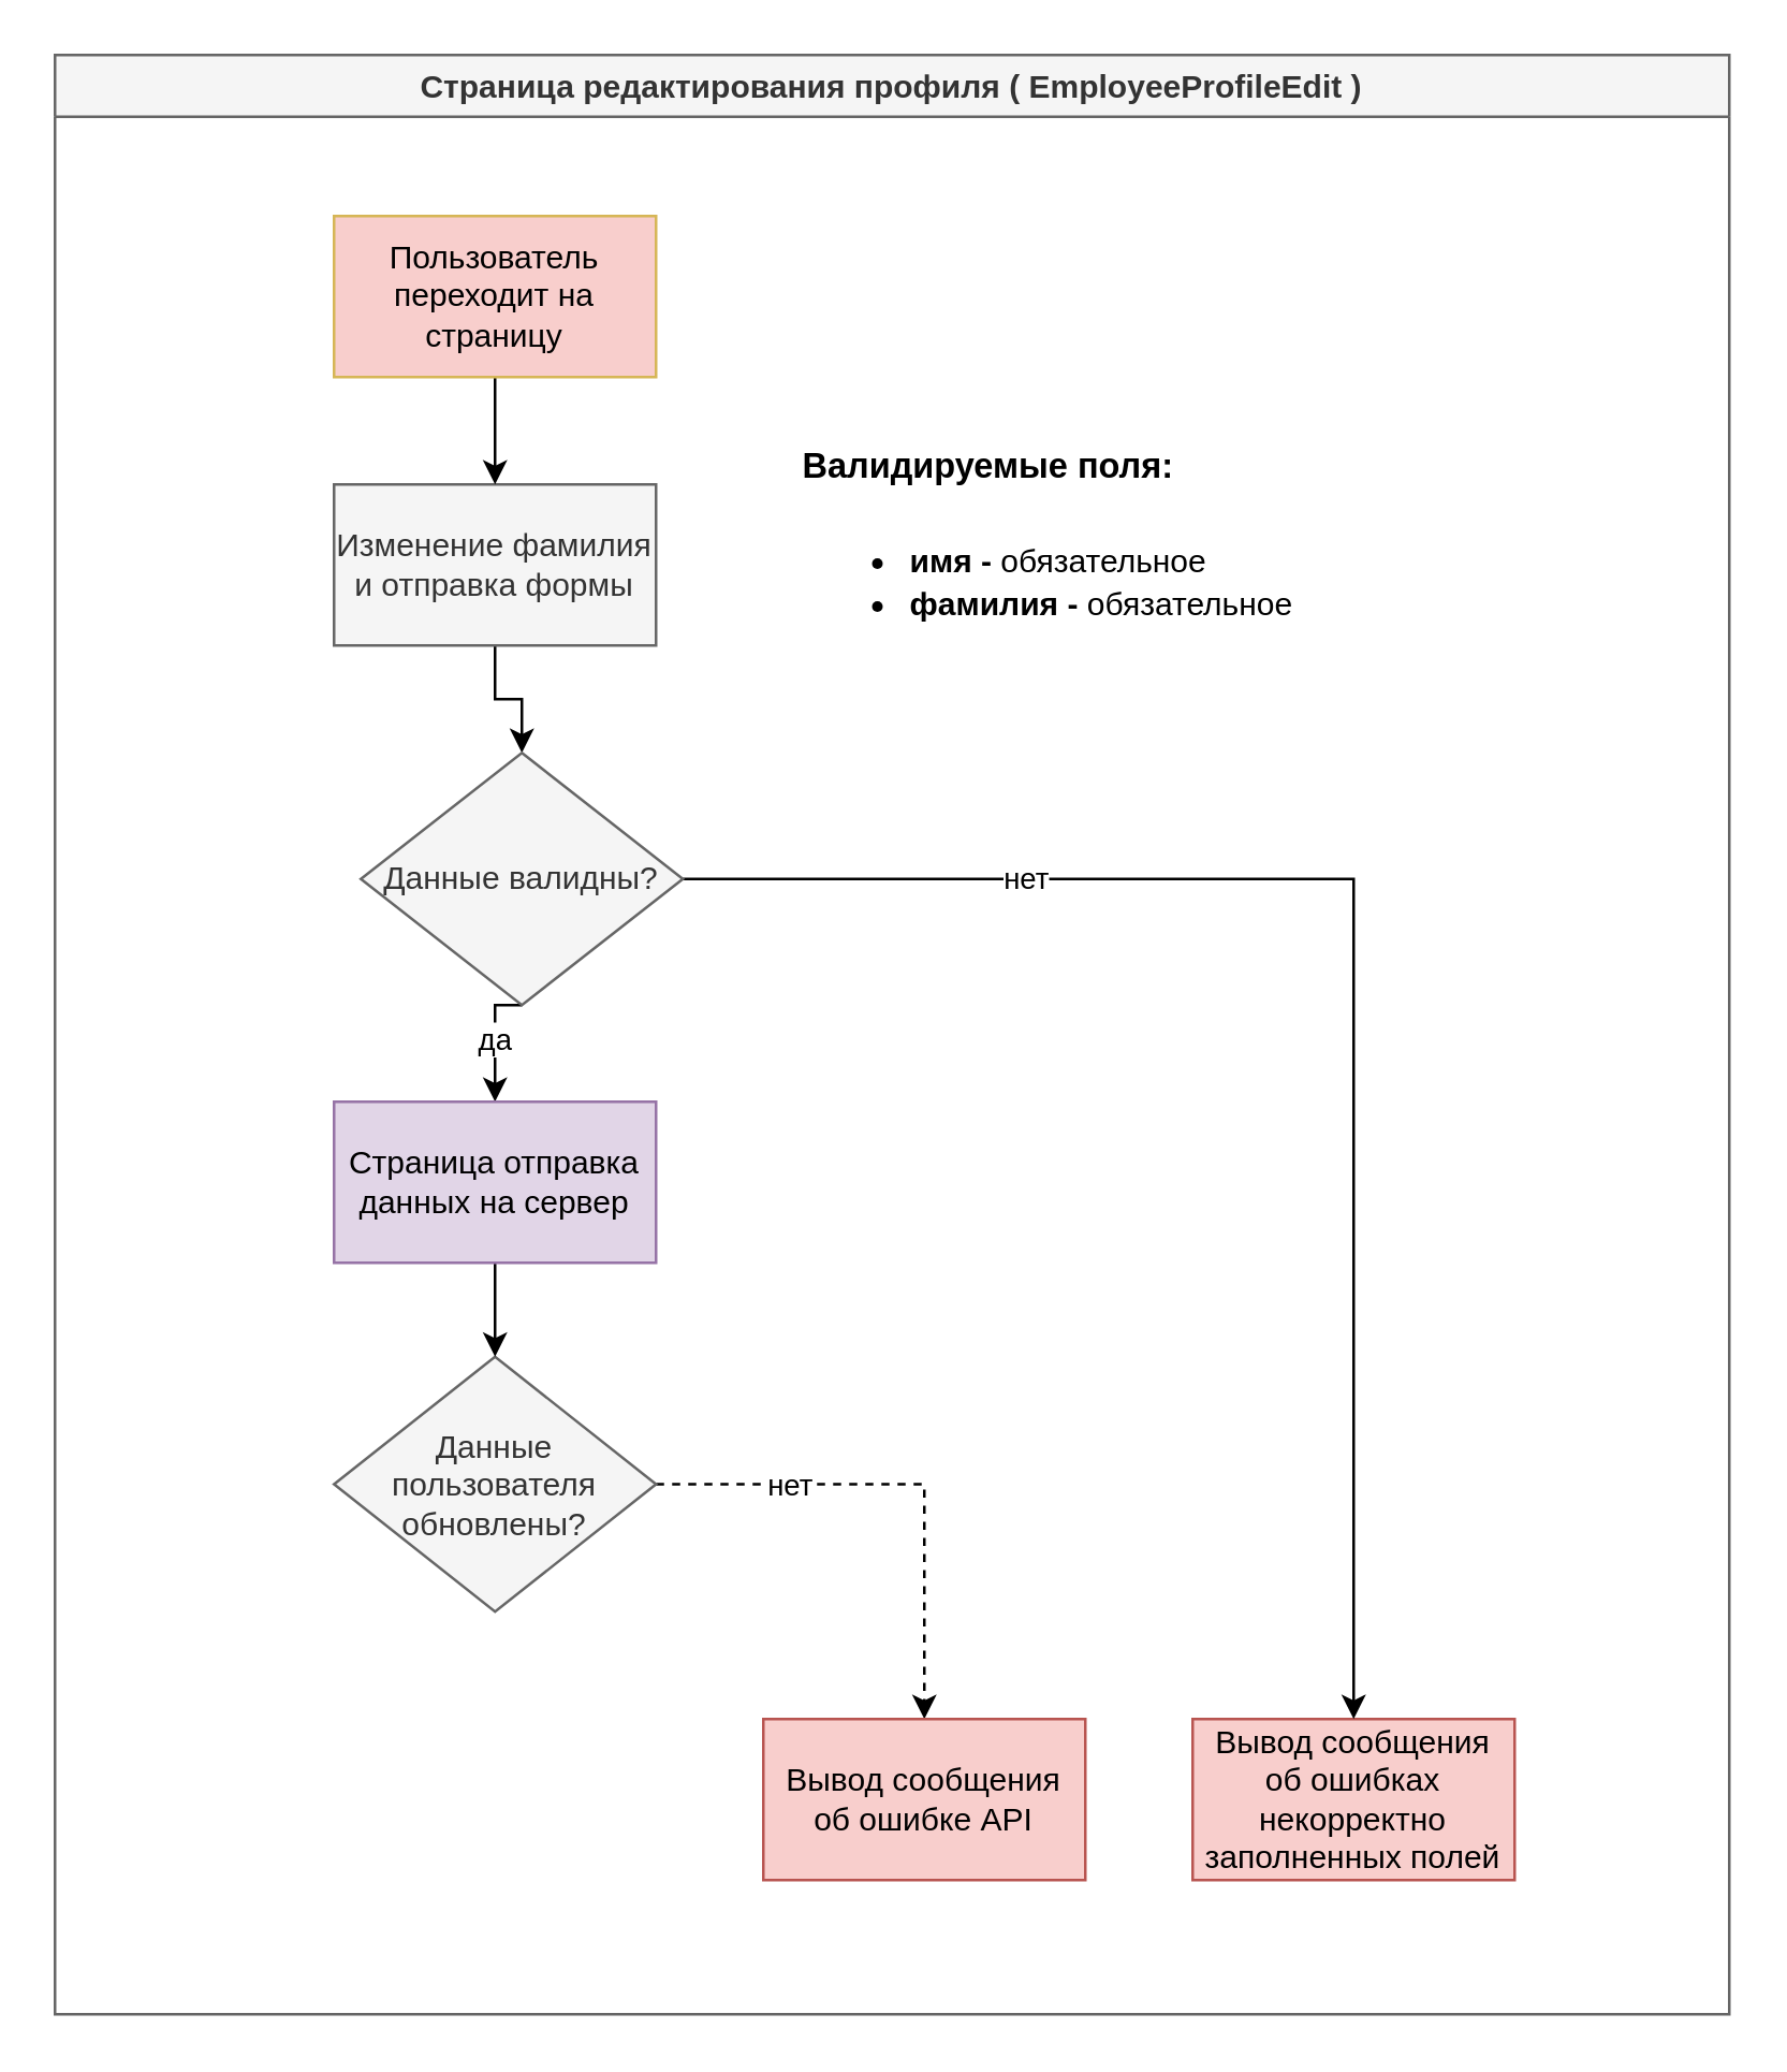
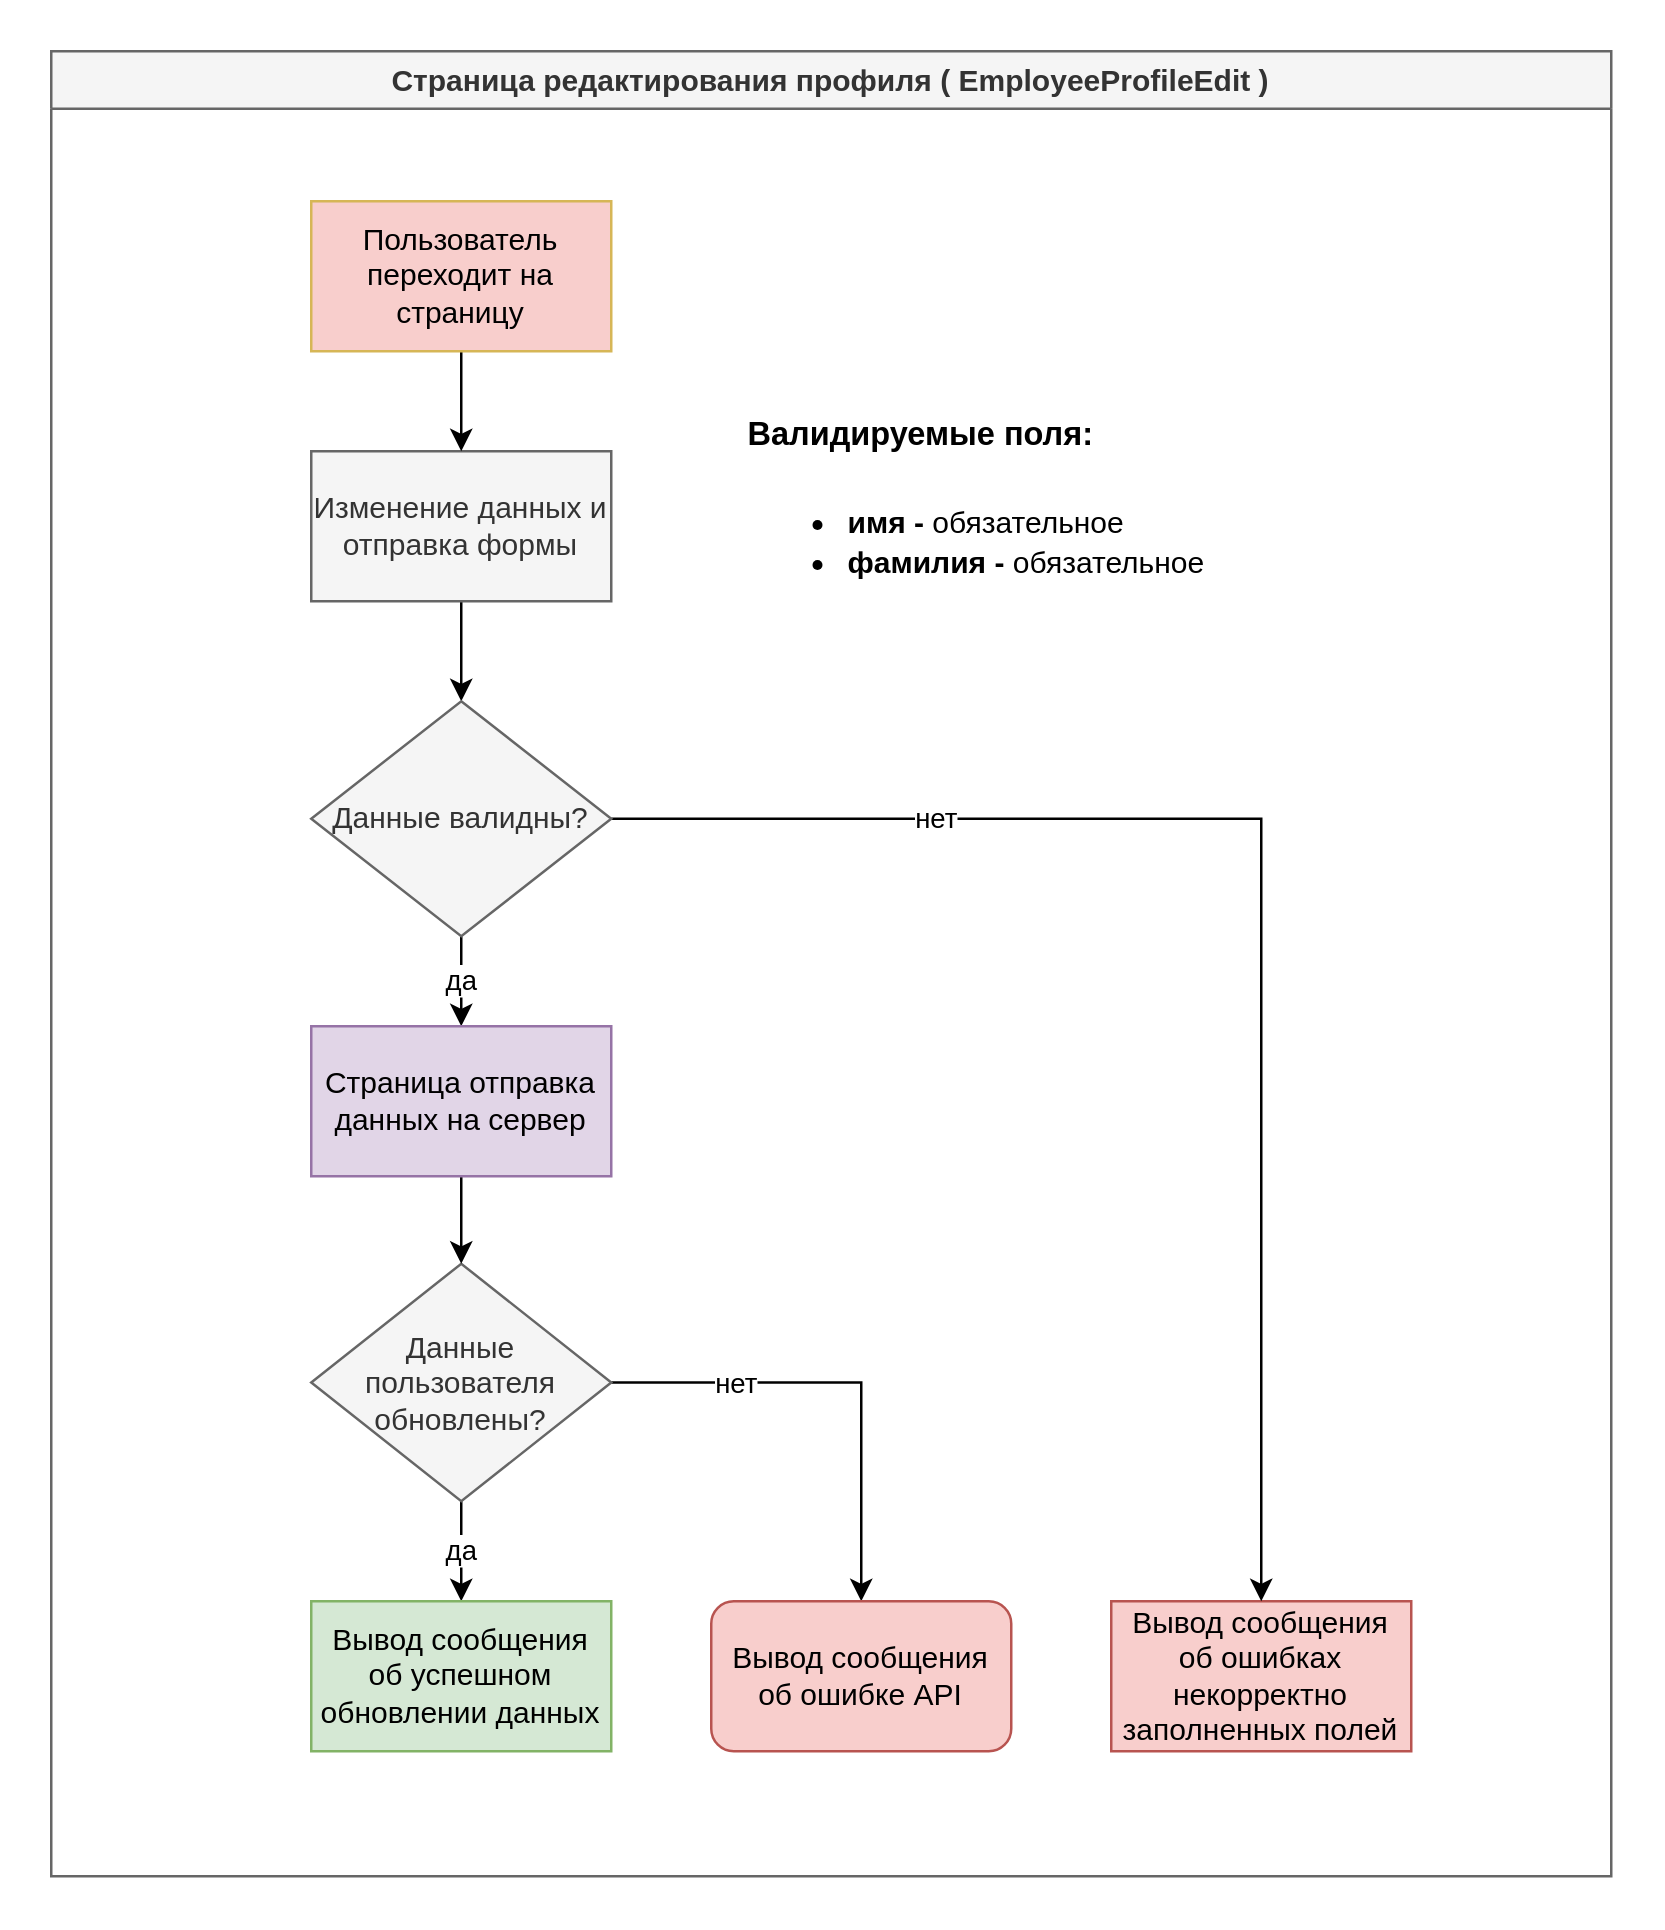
- <mxCell id="4" value="Изменение фамилия и отправка формы" style="rounded=0;whiteSpace=wrap;html=1;fillColor=#f5f5f5;strokeColor=#666666;fontColor=#333333;" parent="2" vertex="1"><mxGeometry x="104" y="160" width="120" height="60" as="geometry" /></mxCell>
+ <mxCell id="4" value="Изменение данных и отправка формы" style="rounded=0;whiteSpace=wrap;html=1;fillColor=#f5f5f5;strokeColor=#666666;fontColor=#333333;" parent="2" vertex="1"><mxGeometry x="104" y="160" width="120" height="60" as="geometry" /></mxCell>
- <mxCell id="16" value="Данные валидны?" style="rhombus;whiteSpace=wrap;html=1;fillColor=#f5f5f5;strokeColor=#666666;strokeWidth=1;fontColor=#333333;fontStyle=0" parent="2" vertex="1"><mxGeometry x="114" y="260" width="120" height="94" as="geometry" /></mxCell>
+ <mxCell id="16" value="Данные валидны?" style="rhombus;whiteSpace=wrap;html=1;fillColor=#f5f5f5;strokeColor=#666666;strokeWidth=1;fontColor=#333333;fontStyle=0" parent="2" vertex="1"><mxGeometry x="104" y="260" width="120" height="94" as="geometry" /></mxCell>
- <mxCell id="6" value="нет" style="edgeStyle=orthogonalEdgeStyle;rounded=0;orthogonalLoop=1;jettySize=auto;html=1;exitX=0.5;exitY=0;exitDx=0;exitDy=0;entryX=0.5;entryY=0;entryDx=0;entryDy=0;dashed=1;" parent="2" source="7" target="10" edge="1"><mxGeometry x="-0.467" relative="1" as="geometry"><mxPoint as="offset" /></mxGeometry></mxCell>
+ <mxCell id="6" value="нет" style="edgeStyle=orthogonalEdgeStyle;rounded=0;orthogonalLoop=1;jettySize=auto;html=1;exitX=0.5;exitY=0;exitDx=0;exitDy=0;entryX=0.5;entryY=0;entryDx=0;entryDy=0;" parent="2" source="7" target="10" edge="1"><mxGeometry x="-0.467" relative="1" as="geometry"><mxPoint as="offset" /></mxGeometry></mxCell>
+ <mxCell id="5" value="да" style="edgeStyle=orthogonalEdgeStyle;rounded=0;orthogonalLoop=1;jettySize=auto;html=1;exitX=1;exitY=0.5;exitDx=0;exitDy=0;entryX=0.5;entryY=0;entryDx=0;entryDy=0;" parent="2" source="7" target="11" edge="1"><mxGeometry relative="1" as="geometry" /></mxCell>
+ <mxCell id="11" value="Вывод сообщения об успешном обновлении данных" style="rounded=0;whiteSpace=wrap;html=1;fillColor=#d5e8d4;strokeColor=#82b366;" parent="2" vertex="1"><mxGeometry x="104" y="620" width="120" height="60" as="geometry" /></mxCell>
- <mxCell id="10" value="Вывод сообщения об ошибке API" style="whiteSpace=wrap;html=1;rounded=0;strokeColor=#b85450;fillColor=#f8cecc;" parent="2" vertex="1"><mxGeometry x="264" y="620" width="120" height="60" as="geometry" /></mxCell>
+ <mxCell id="10" value="Вывод сообщения об ошибке API" style="whiteSpace=wrap;html=1;strokeColor=#b85450;fillColor=#f8cecc;rounded=1;" parent="2" vertex="1"><mxGeometry x="264" y="620" width="120" height="60" as="geometry" /></mxCell>
